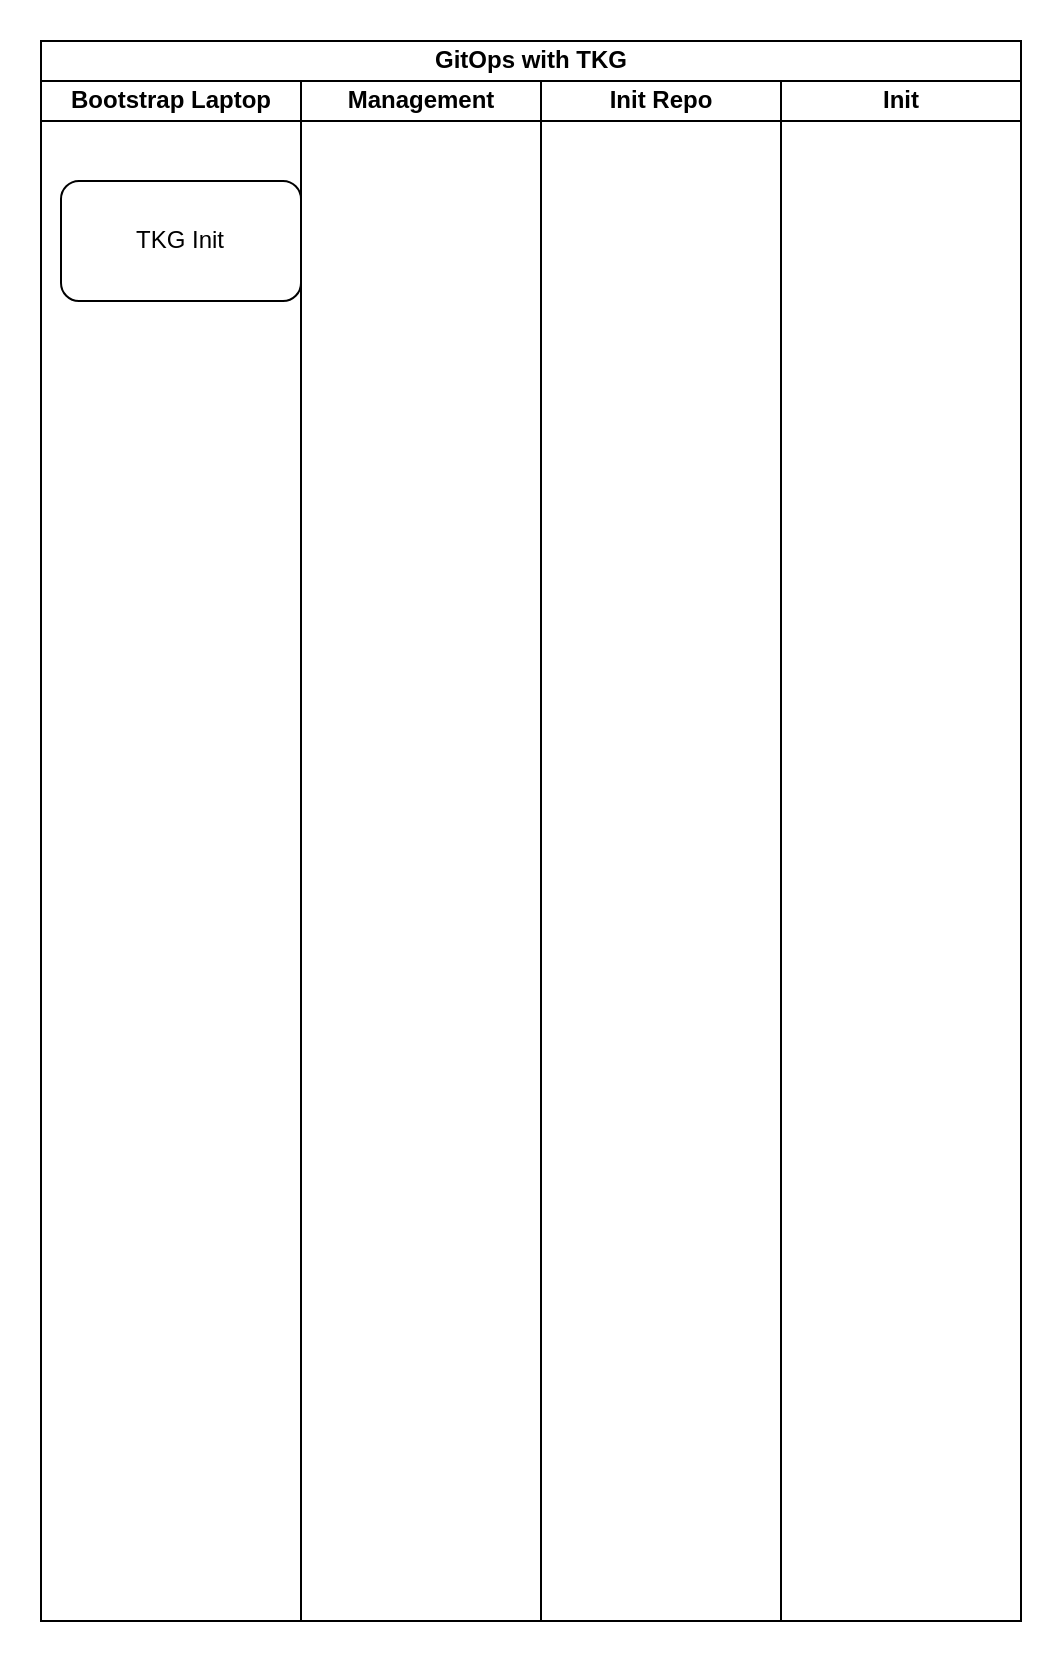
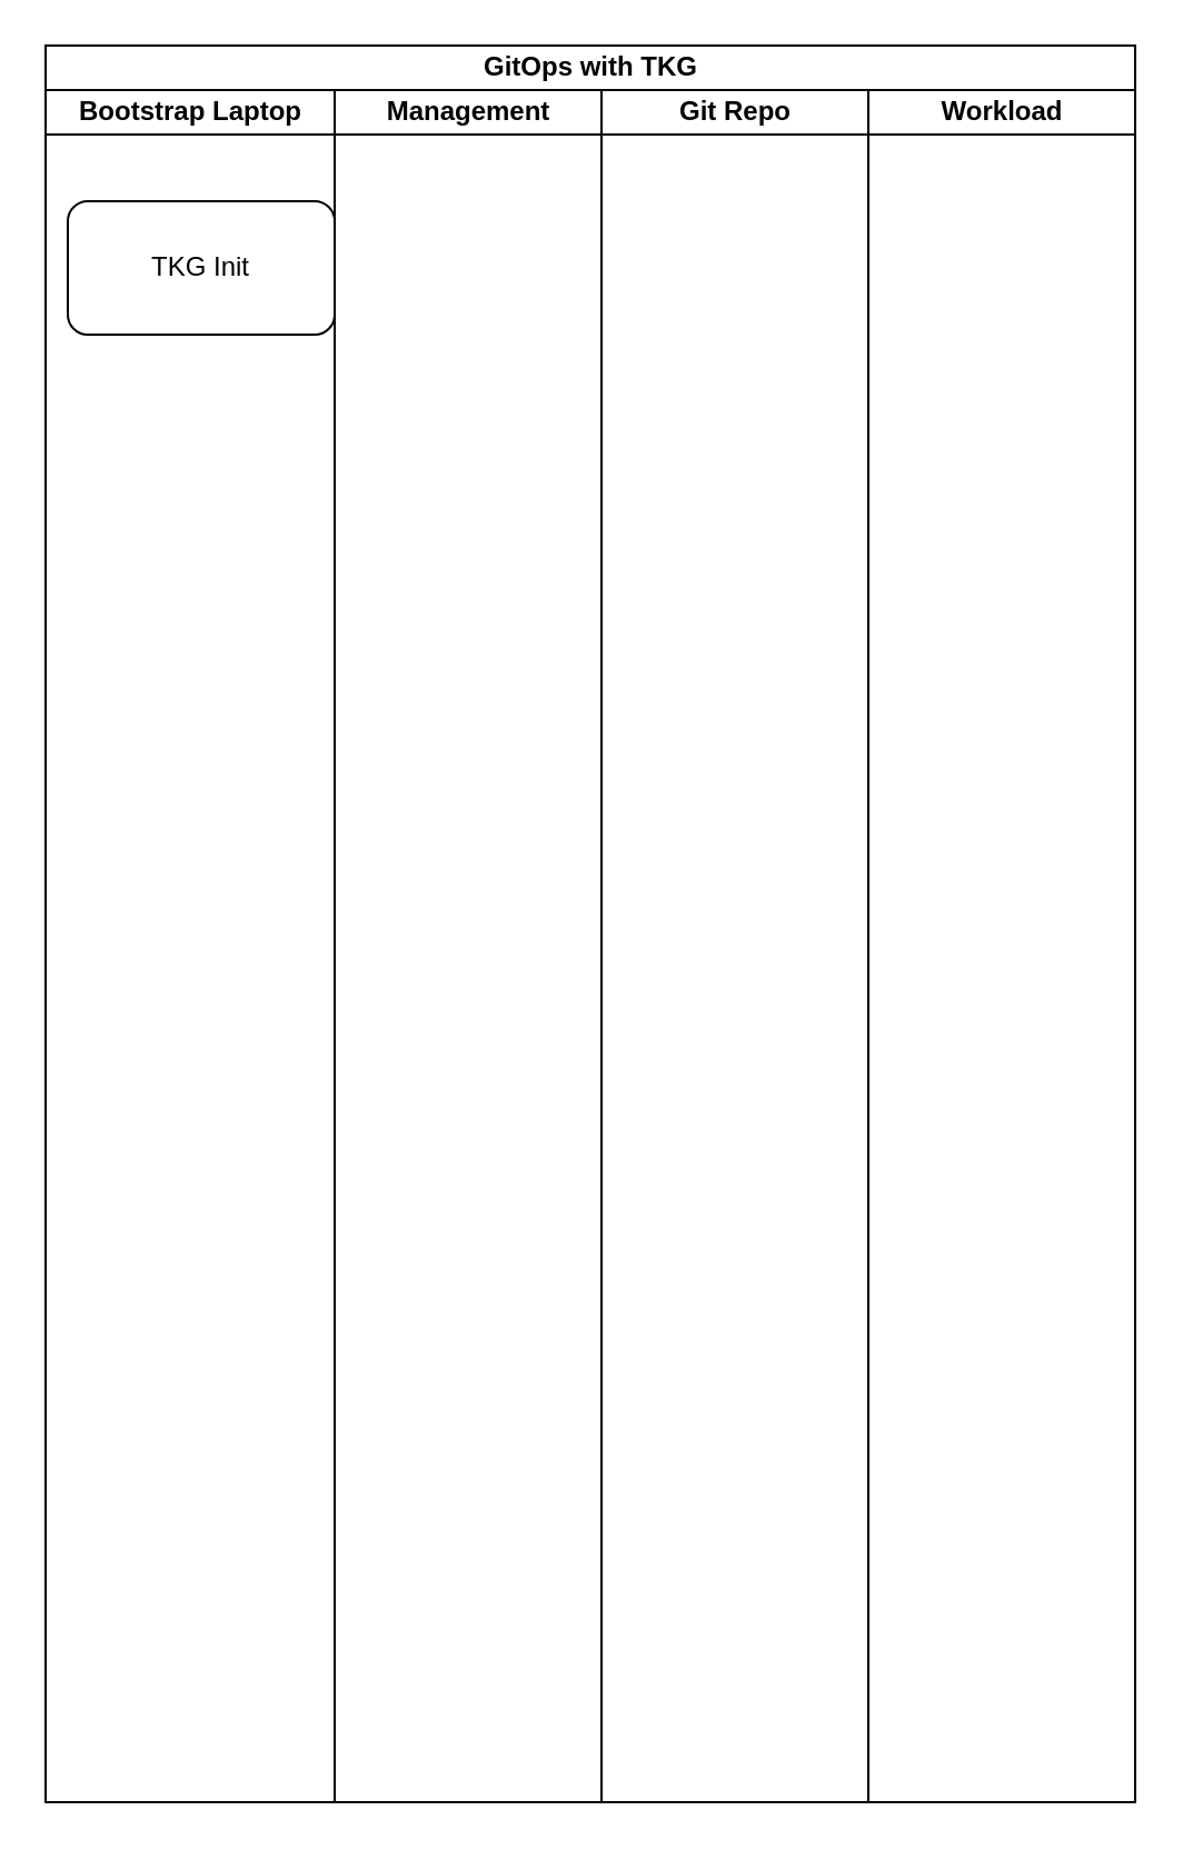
- <mxCell id="6" value="Init Repo" style="swimlane;html=1;startSize=20;" parent="2" vertex="1"><mxGeometry x="250" y="20" width="120" height="770" as="geometry"><mxRectangle x="240" y="20" width="30" height="770" as="alternateBounds" /></mxGeometry></mxCell>
+ <mxCell id="6" value="Git Repo" style="swimlane;html=1;startSize=20;" parent="2" vertex="1"><mxGeometry x="250" y="20" width="120" height="770" as="geometry"><mxRectangle x="240" y="20" width="30" height="770" as="alternateBounds" /></mxGeometry></mxCell>
- <mxCell id="7" value="Init" style="swimlane;html=1;startSize=20;" parent="2" vertex="1"><mxGeometry x="370" y="20" width="120" height="770" as="geometry"><mxRectangle x="240" y="20" width="30" height="770" as="alternateBounds" /></mxGeometry></mxCell>
+ <mxCell id="7" value="Workload" style="swimlane;html=1;startSize=20;" parent="2" vertex="1"><mxGeometry x="370" y="20" width="120" height="770" as="geometry"><mxRectangle x="240" y="20" width="30" height="770" as="alternateBounds" /></mxGeometry></mxCell>
